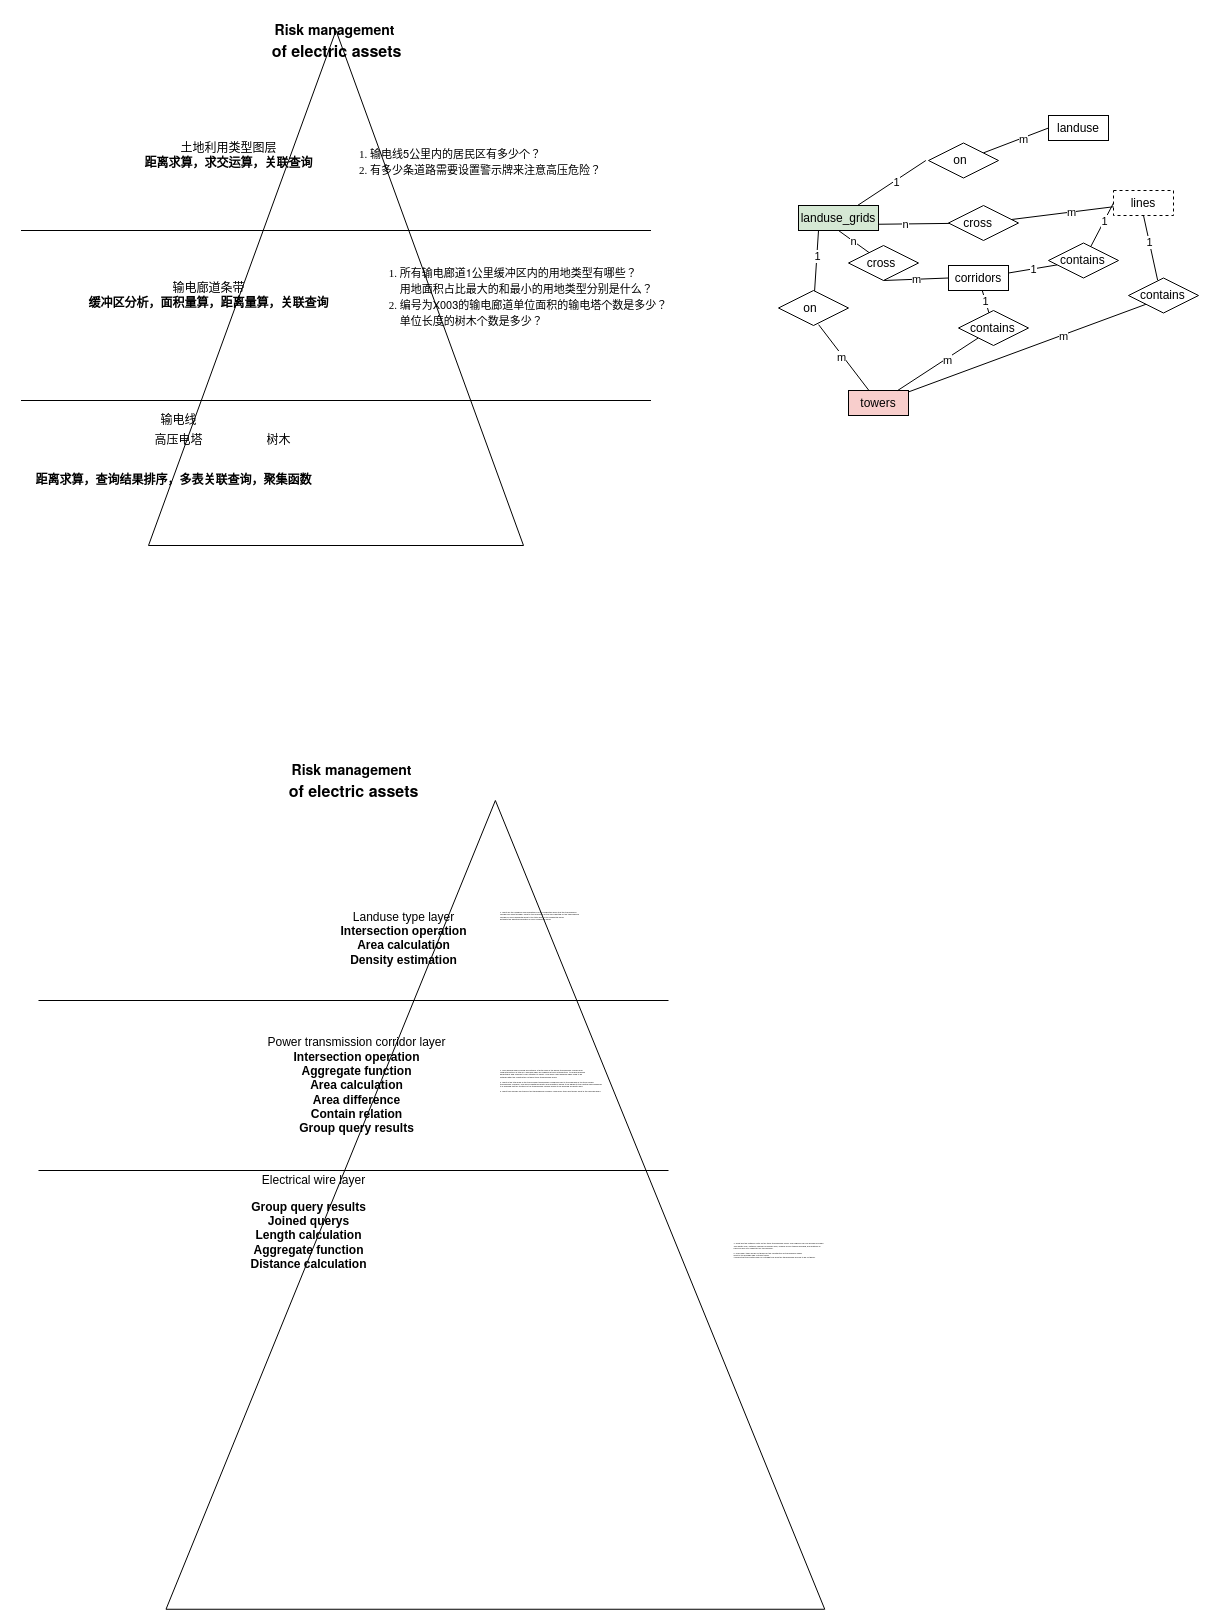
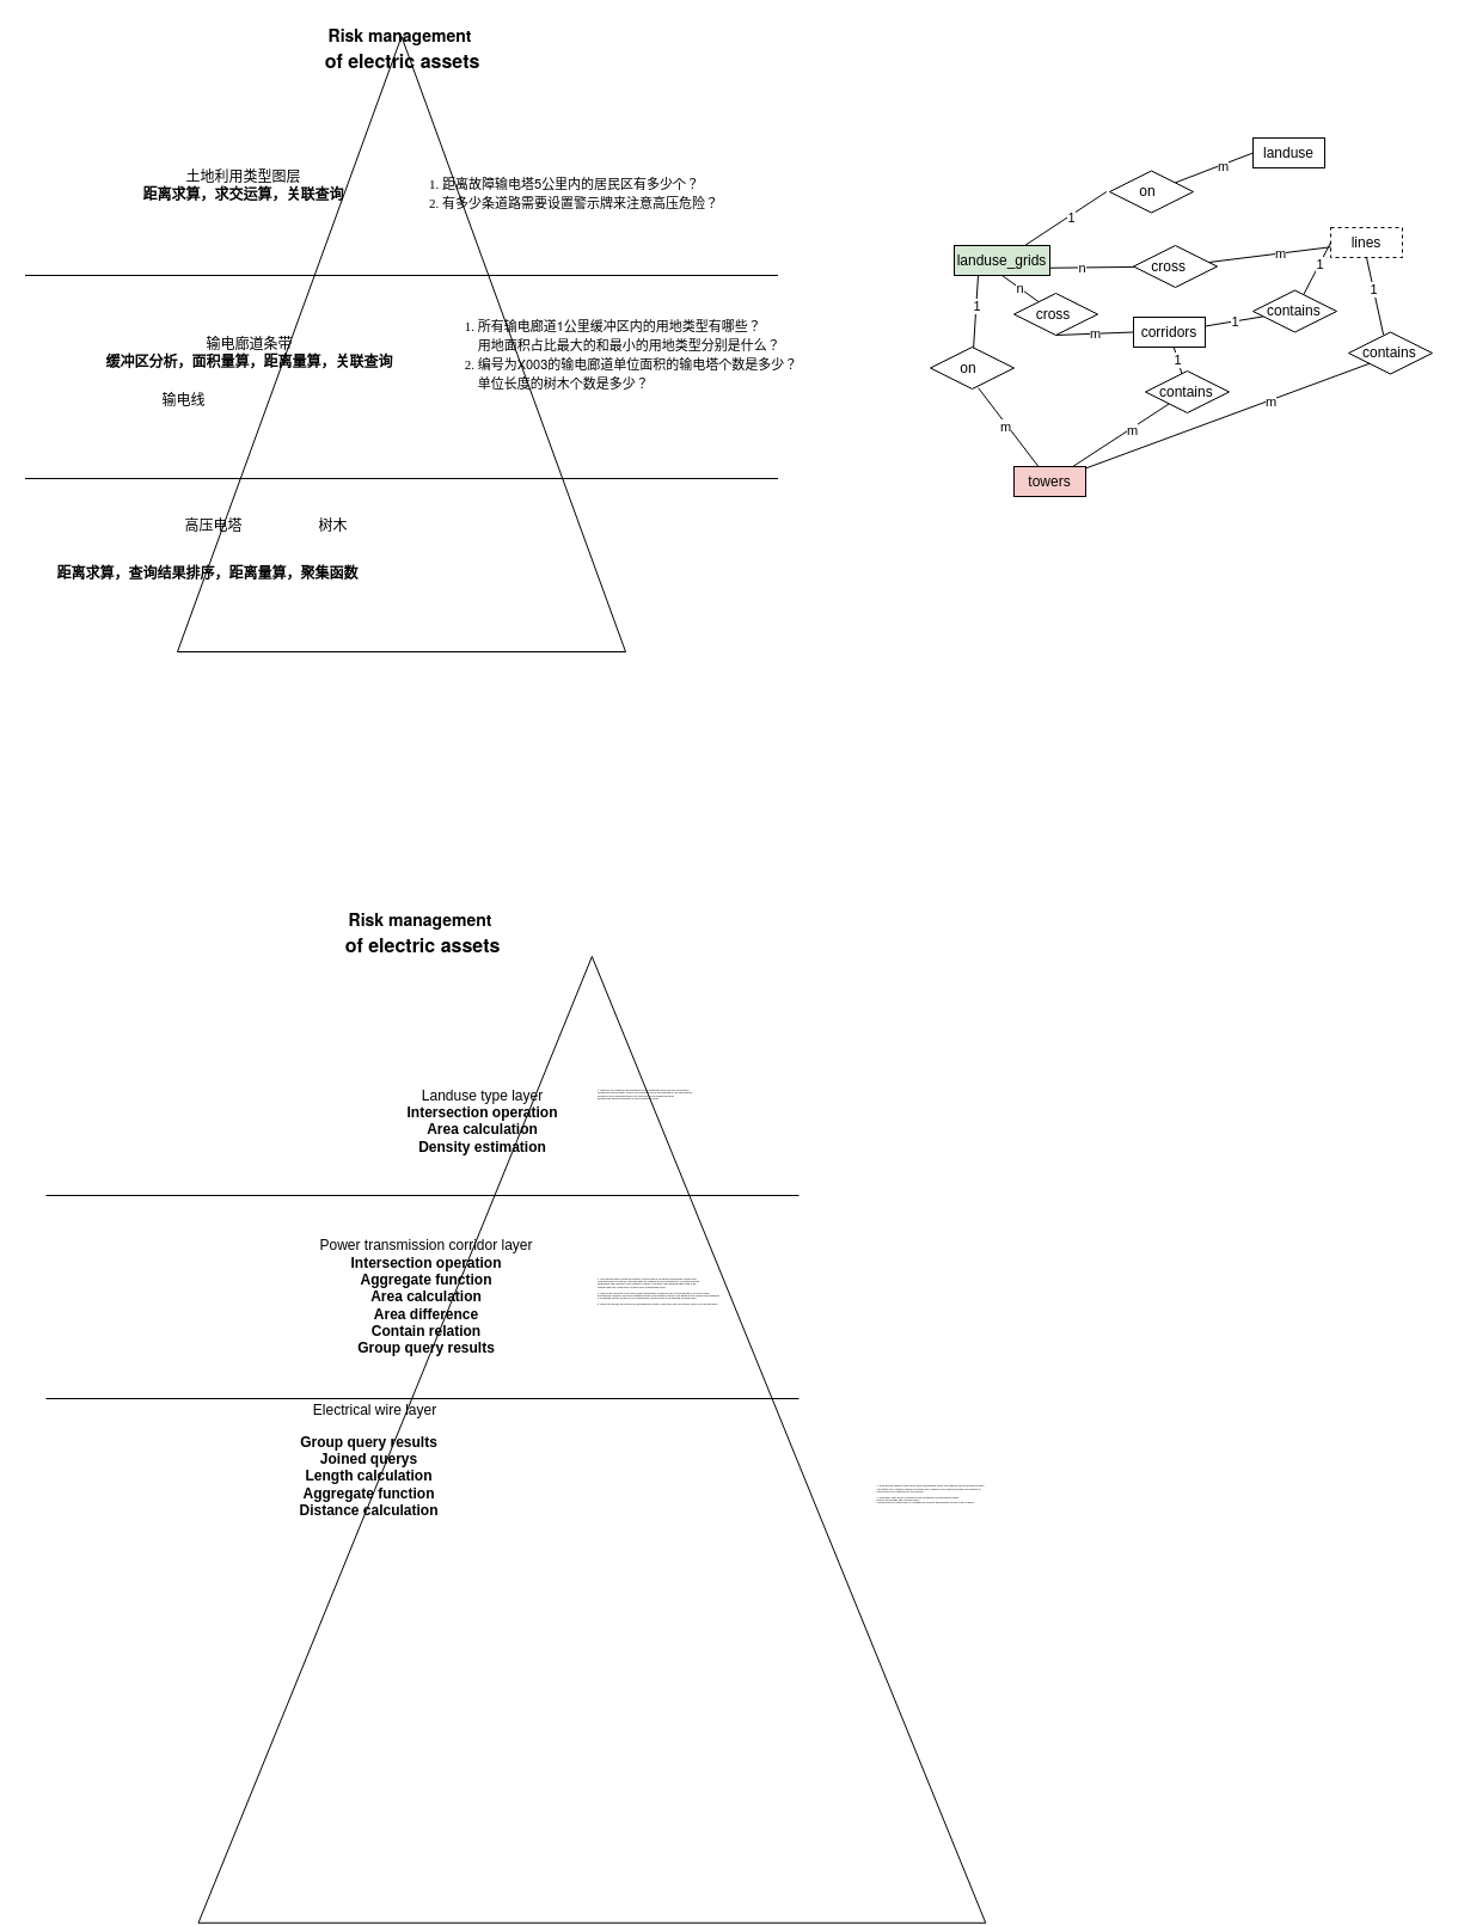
- <mxCell id="6" value="土地利用类型图层&lt;br&gt;&lt;b&gt;距离求算，求交运算，关联查询&lt;/b&gt;" style="text;html=1;align=center;verticalAlign=middle;resizable=0;points=[];autosize=1;" parent="1" vertex="1"><mxGeometry x="138" y="140" width="180" height="30" as="geometry" /></mxCell>
+ <mxCell id="6" value="土地利用类型图层&lt;br&gt;&lt;b&gt;距离求算，求交运算，关联查询&lt;/b&gt;" style="text;html=1;align=center;verticalAlign=middle;resizable=0;points=[];autosize=1;" parent="1" vertex="1"><mxGeometry x="113" y="140" width="180" height="30" as="geometry" /></mxCell>
- <mxCell id="5" value="&lt;ol class=&quot;ol1&quot; style=&quot;font-size: medium&quot;&gt;&lt;li class=&quot;li1&quot; style=&quot;margin: 0px ; font-stretch: normal ; font-size: 11px ; line-height: normal ; font-family: &amp;#34;pingfang sc&amp;#34;&quot;&gt;&lt;span class=&quot;s1&quot; style=&quot;font-stretch: normal ; line-height: normal ; font-family: &amp;#34;helvetica neue&amp;#34;&quot;&gt;&lt;/span&gt;输电线&lt;span class=&quot;s1&quot; style=&quot;font-stretch: normal ; line-height: normal ; font-family: &amp;#34;helvetica neue&amp;#34;&quot;&gt;5&lt;/span&gt;公里内的居民区有多少个？&lt;/li&gt;&lt;li class=&quot;li1&quot; style=&quot;margin: 0px ; font-stretch: normal ; font-size: 11px ; line-height: normal ; font-family: &amp;#34;pingfang sc&amp;#34;&quot;&gt;&lt;span class=&quot;s1&quot; style=&quot;font-stretch: normal ; line-height: normal ; font-family: &amp;#34;helvetica neue&amp;#34;&quot;&gt;&lt;/span&gt;有多少条道路需要设置警示牌来注意高压危险？&lt;/li&gt;&lt;/ol&gt;" style="text;html=1;align=left;verticalAlign=middle;resizable=0;points=[];autosize=1;" parent="1" vertex="1"><mxGeometry x="328" y="125" width="310" height="70" as="geometry" /></mxCell>
+ <mxCell id="5" value="&lt;ol class=&quot;ol1&quot; style=&quot;font-size: medium&quot;&gt;&lt;li class=&quot;li1&quot; style=&quot;margin: 0px ; font-stretch: normal ; font-size: 11px ; line-height: normal ; font-family: &amp;#34;pingfang sc&amp;#34;&quot;&gt;&lt;span class=&quot;s1&quot; style=&quot;font-stretch: normal ; line-height: normal ; font-family: &amp;#34;helvetica neue&amp;#34;&quot;&gt;&lt;/span&gt;距离故障输电塔&lt;span class=&quot;s1&quot; style=&quot;font-stretch: normal ; line-height: normal ; font-family: &amp;#34;helvetica neue&amp;#34;&quot;&gt;5&lt;/span&gt;公里内的居民区有多少个？&lt;/li&gt;&lt;li class=&quot;li1&quot; style=&quot;margin: 0px ; font-stretch: normal ; font-size: 11px ; line-height: normal ; font-family: &amp;#34;pingfang sc&amp;#34;&quot;&gt;&lt;span class=&quot;s1&quot; style=&quot;font-stretch: normal ; line-height: normal ; font-family: &amp;#34;helvetica neue&amp;#34;&quot;&gt;&lt;/span&gt;有多少条道路需要设置警示牌来注意高压危险？&lt;/li&gt;&lt;/ol&gt;" style="text;html=1;align=left;verticalAlign=middle;resizable=0;points=[];autosize=1;" parent="1" vertex="1"><mxGeometry x="328" y="125" width="310" height="70" as="geometry" /></mxCell>
- <mxCell id="8" value="输电线" style="text;html=1;align=center;verticalAlign=middle;resizable=0;points=[];autosize=1;" parent="1" vertex="1"><mxGeometry x="153" y="410" width="50" height="20" as="geometry" /></mxCell>
+ <mxCell id="8" value="输电线" style="text;html=1;align=center;verticalAlign=middle;resizable=0;points=[];autosize=1;" parent="1" vertex="1"><mxGeometry x="128" y="325" width="50" height="20" as="geometry" /></mxCell>
- <mxCell id="12" value="&lt;b&gt;距离求算，查询结果排序，多表关联查询，聚集函数&lt;/b&gt;" style="text;html=1;align=center;verticalAlign=middle;resizable=0;points=[];autosize=1;" parent="1" vertex="1"><mxGeometry x="28" y="470" width="290" height="20" as="geometry" /></mxCell>
+ <mxCell id="12" value="&lt;b&gt;距离求算，查询结果排序，距离量算，聚集函数&lt;/b&gt;" style="text;html=1;align=center;verticalAlign=middle;resizable=0;points=[];autosize=1;" parent="1" vertex="1"><mxGeometry x="28" y="470" width="290" height="20" as="geometry" /></mxCell>
